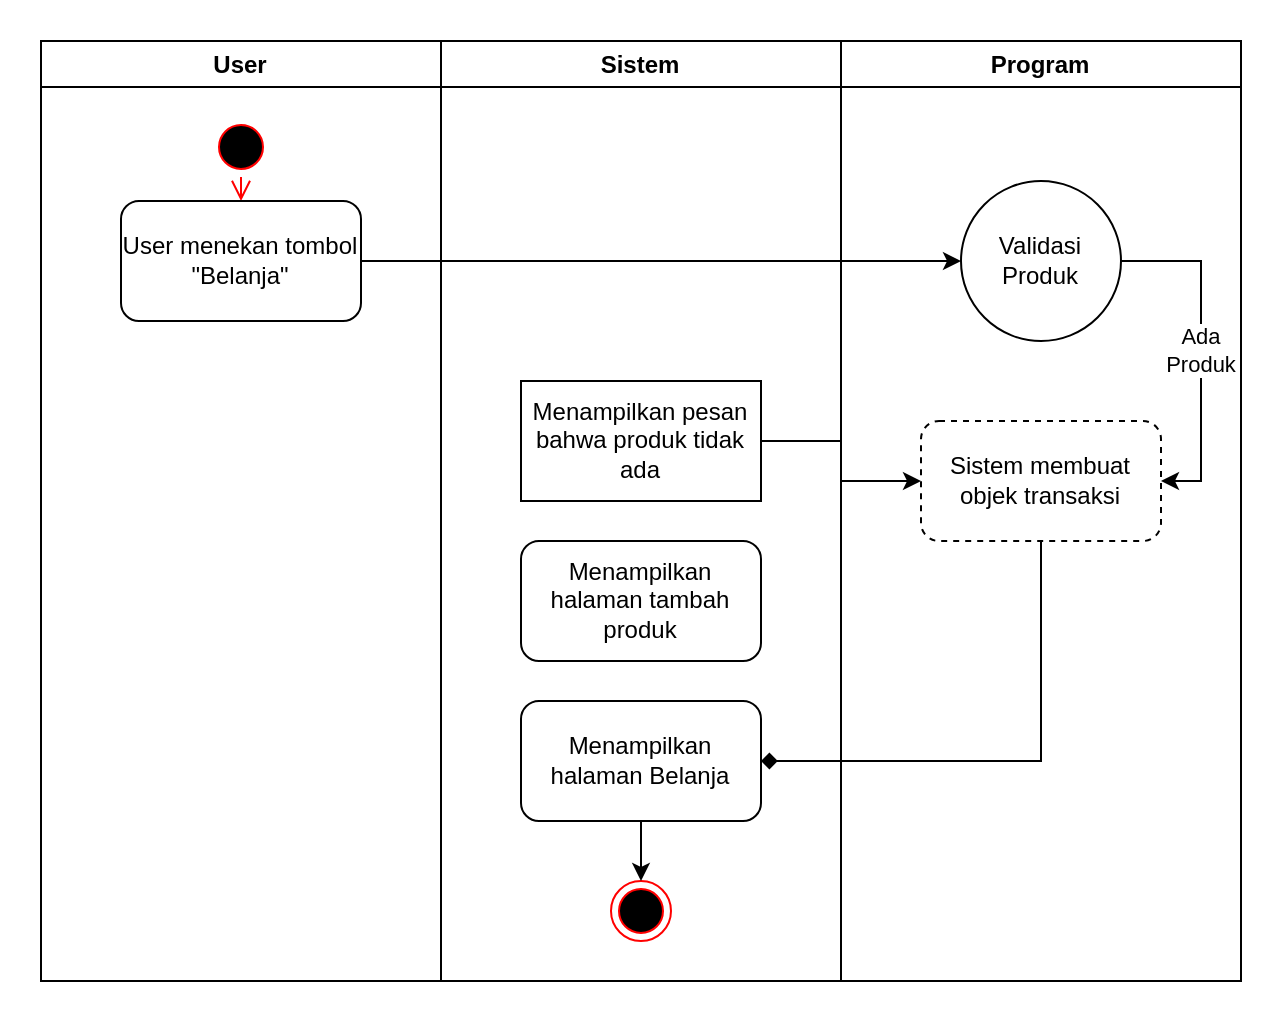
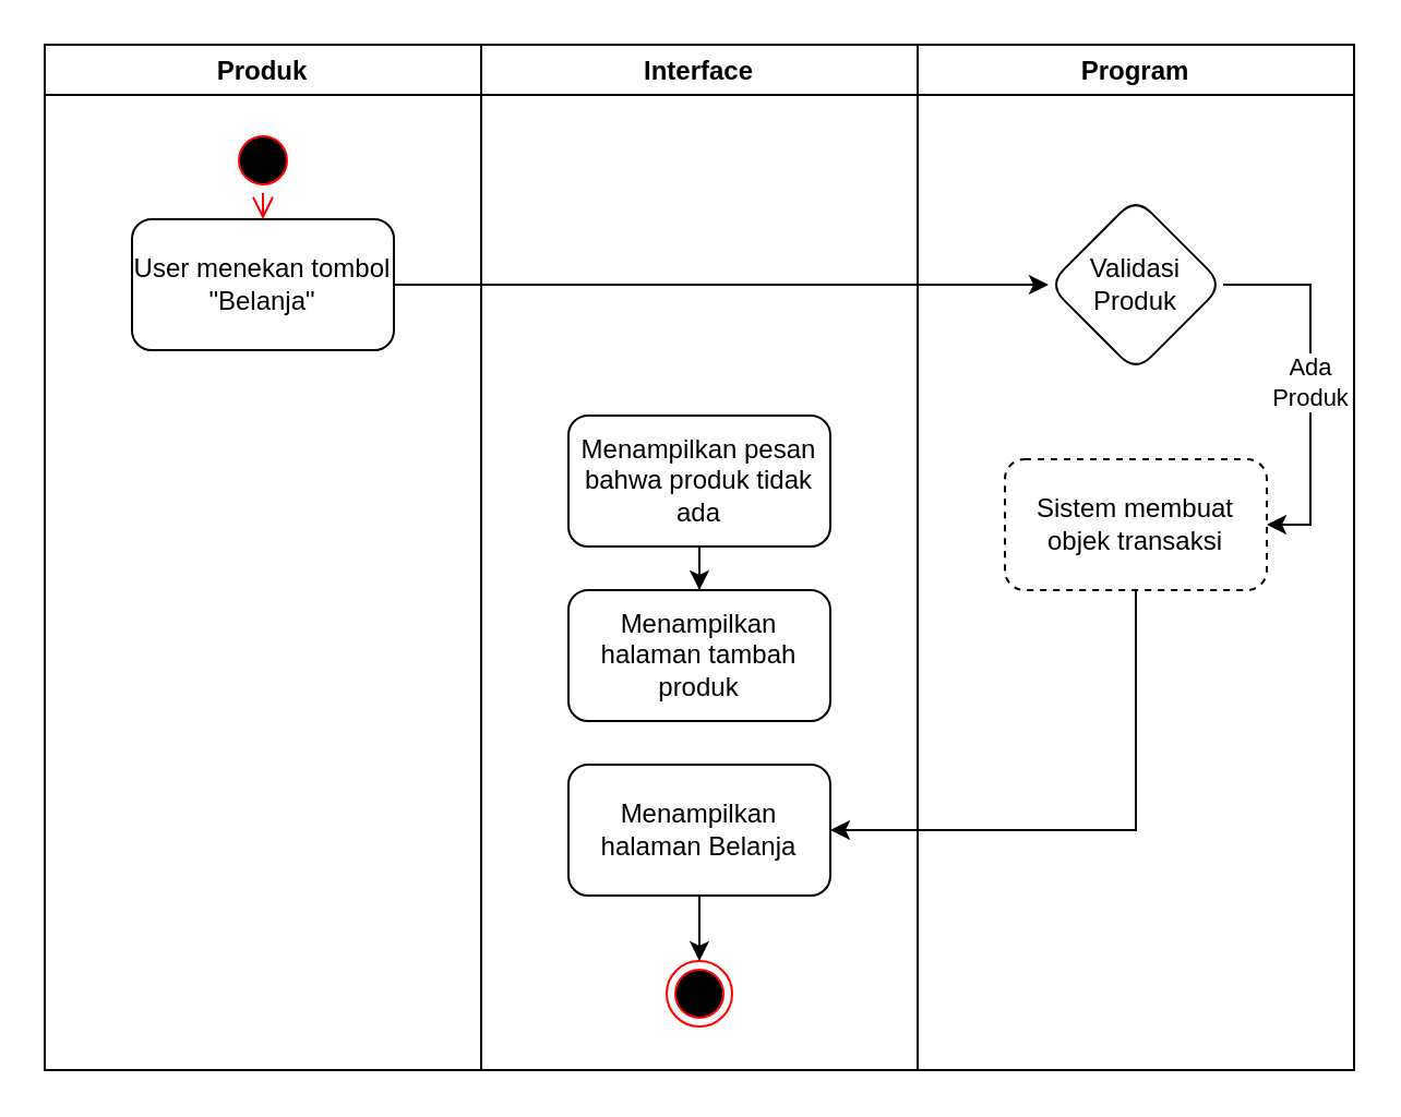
- <mxCell id="2" value="User" style="swimlane;" parent="1" vertex="1"><mxGeometry x="20" y="20" width="200" height="470" as="geometry" /></mxCell>
+ <mxCell id="2" value="Produk" style="swimlane;" parent="1" vertex="1"><mxGeometry x="20" y="20" width="200" height="470" as="geometry" /></mxCell>
- <mxCell id="6" value="Sistem" style="swimlane;" parent="1" vertex="1"><mxGeometry x="220" y="20" width="200" height="470" as="geometry" /></mxCell>
+ <mxCell id="6" value="Interface" style="swimlane;" parent="1" vertex="1"><mxGeometry x="220" y="20" width="200" height="470" as="geometry" /></mxCell>
- <mxCell id="16" value="Validasi Produk" style="ellipse;whiteSpace=wrap;html=1;" vertex="1" parent="13"><mxGeometry x="60" y="70" width="80" height="80" as="geometry" /></mxCell>
+ <mxCell id="16" value="Validasi Produk" style="rhombus;whiteSpace=wrap;html=1;rounded=1;" vertex="1" parent="13"><mxGeometry x="60" y="70" width="80" height="80" as="geometry" /></mxCell>
- <mxCell id="10" value="Menampilkan pesan bahwa produk tidak ada" style="whiteSpace=wrap;html=1;rounded=0;" vertex="1" parent="6"><mxGeometry x="40" y="170" width="120" height="60" as="geometry" /></mxCell>
+ <mxCell id="10" value="Menampilkan pesan bahwa produk tidak ada" style="whiteSpace=wrap;html=1;rounded=1;" vertex="1" parent="6"><mxGeometry x="40" y="170" width="120" height="60" as="geometry" /></mxCell>
- <mxCell id="12" value="" style="edgeStyle=orthogonalEdgeStyle;rounded=0;orthogonalLoop=1;jettySize=auto;html=1;" edge="1" parent="6" source="10" target="14"><mxGeometry relative="1" as="geometry" /></mxCell>
+ <mxCell id="12" value="" style="edgeStyle=orthogonalEdgeStyle;rounded=0;orthogonalLoop=1;jettySize=auto;html=1;" edge="1" parent="6" source="10" target="11"><mxGeometry relative="1" as="geometry" /></mxCell>
- <mxCell id="17" value="" style="edgeStyle=orthogonalEdgeStyle;rounded=0;orthogonalLoop=1;jettySize=auto;html=1;endArrow=diamond;" edge="1" parent="1" source="14" target="9"><mxGeometry relative="1" as="geometry"><Array as="points"><mxPoint x="520" y="380" /></Array></mxGeometry></mxCell>
+ <mxCell id="17" value="" style="edgeStyle=orthogonalEdgeStyle;rounded=0;orthogonalLoop=1;jettySize=auto;html=1;" edge="1" parent="1" source="14" target="9"><mxGeometry relative="1" as="geometry"><Array as="points"><mxPoint x="520" y="380" /></Array></mxGeometry></mxCell>
